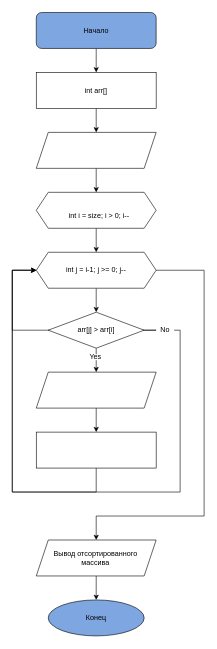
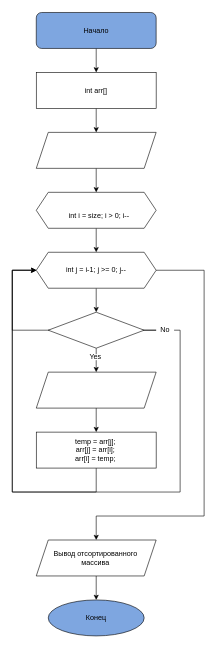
- <mxCell id="22" value="arr[j] &amp;gt; arr[i]" style="text;html=1;strokeColor=none;fillColor=none;align=center;verticalAlign=middle;whiteSpace=wrap;rounded=0;" vertex="1" parent="1"><mxGeometry x="125" y="535" width="70" height="30" as="geometry" /></mxCell>
+ <mxCell id="26" value="temp = arr[j];&lt;br&gt;arr[j] = arr[i];&lt;br&gt;arr[i] = temp;" style="text;html=1;strokeColor=none;fillColor=none;align=center;verticalAlign=middle;whiteSpace=wrap;rounded=0;" vertex="1" parent="1"><mxGeometry x="124" y="730" width="70" height="40" as="geometry" /></mxCell>
